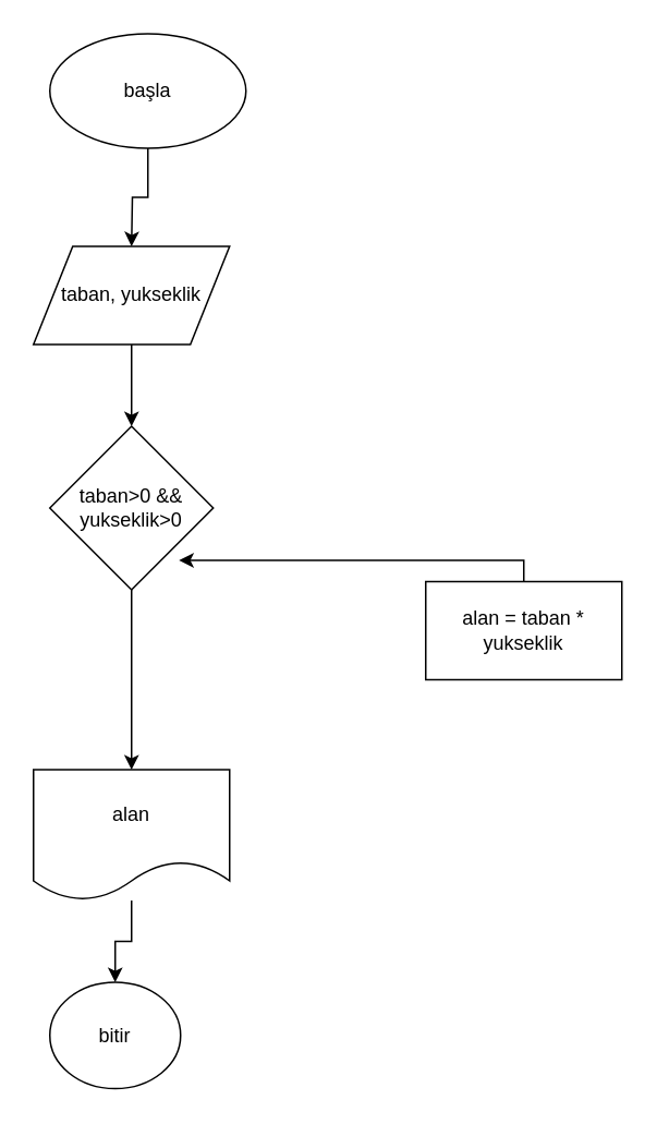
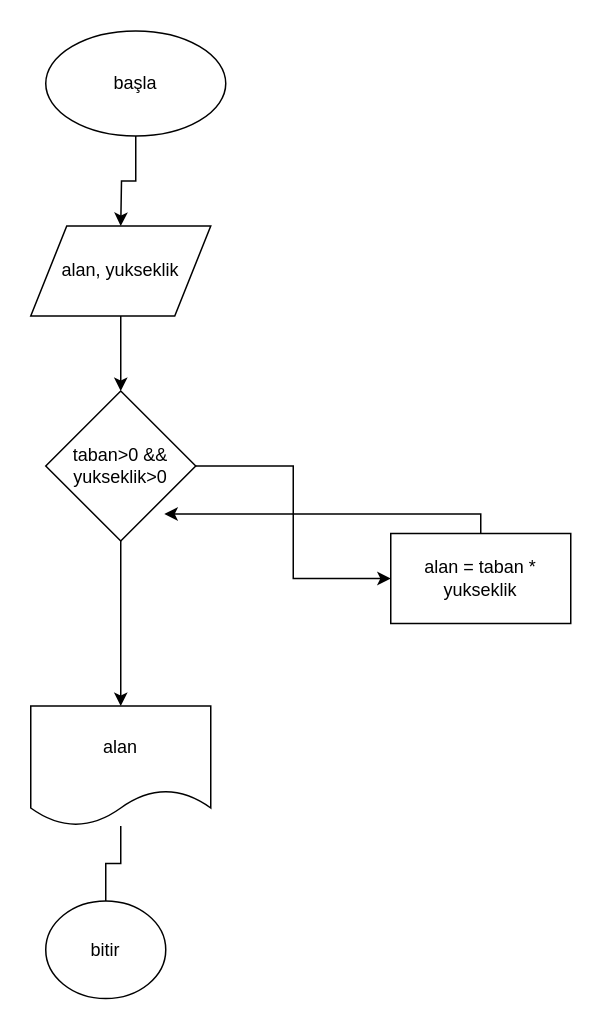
- <mxCell id="13" value="taban, yukseklik" style="shape=parallelogram;perimeter=parallelogramPerimeter;whiteSpace=wrap;html=1;" vertex="1" parent="1"><mxGeometry x="20" y="150" width="120" height="60" as="geometry" /></mxCell>
+ <mxCell id="13" value="alan, yukseklik" style="shape=parallelogram;perimeter=parallelogramPerimeter;whiteSpace=wrap;html=1;" vertex="1" parent="1"><mxGeometry x="20" y="150" width="120" height="60" as="geometry" /></mxCell>
+ <mxCell id="4" style="edgeStyle=orthogonalEdgeStyle;rounded=0;orthogonalLoop=1;jettySize=auto;html=1;entryX=0;entryY=0.5;entryDx=0;entryDy=0;exitX=1;exitY=0.5;exitDx=0;exitDy=0;" edge="1" parent="1" source="14" target="7"><mxGeometry relative="1" as="geometry"><mxPoint x="220" y="190" as="targetPoint" /><mxPoint x="140" y="300" as="sourcePoint" /></mxGeometry></mxCell>
- <mxCell id="10" style="edgeStyle=orthogonalEdgeStyle;rounded=0;orthogonalLoop=1;jettySize=auto;html=1;" edge="1" parent="1" source="11" target="8"><mxGeometry relative="1" as="geometry" /></mxCell>
+ <mxCell id="10" style="edgeStyle=orthogonalEdgeStyle;rounded=0;orthogonalLoop=1;jettySize=auto;html=1;endArrow=none;" edge="1" parent="1" source="11" target="8"><mxGeometry relative="1" as="geometry" /></mxCell>
